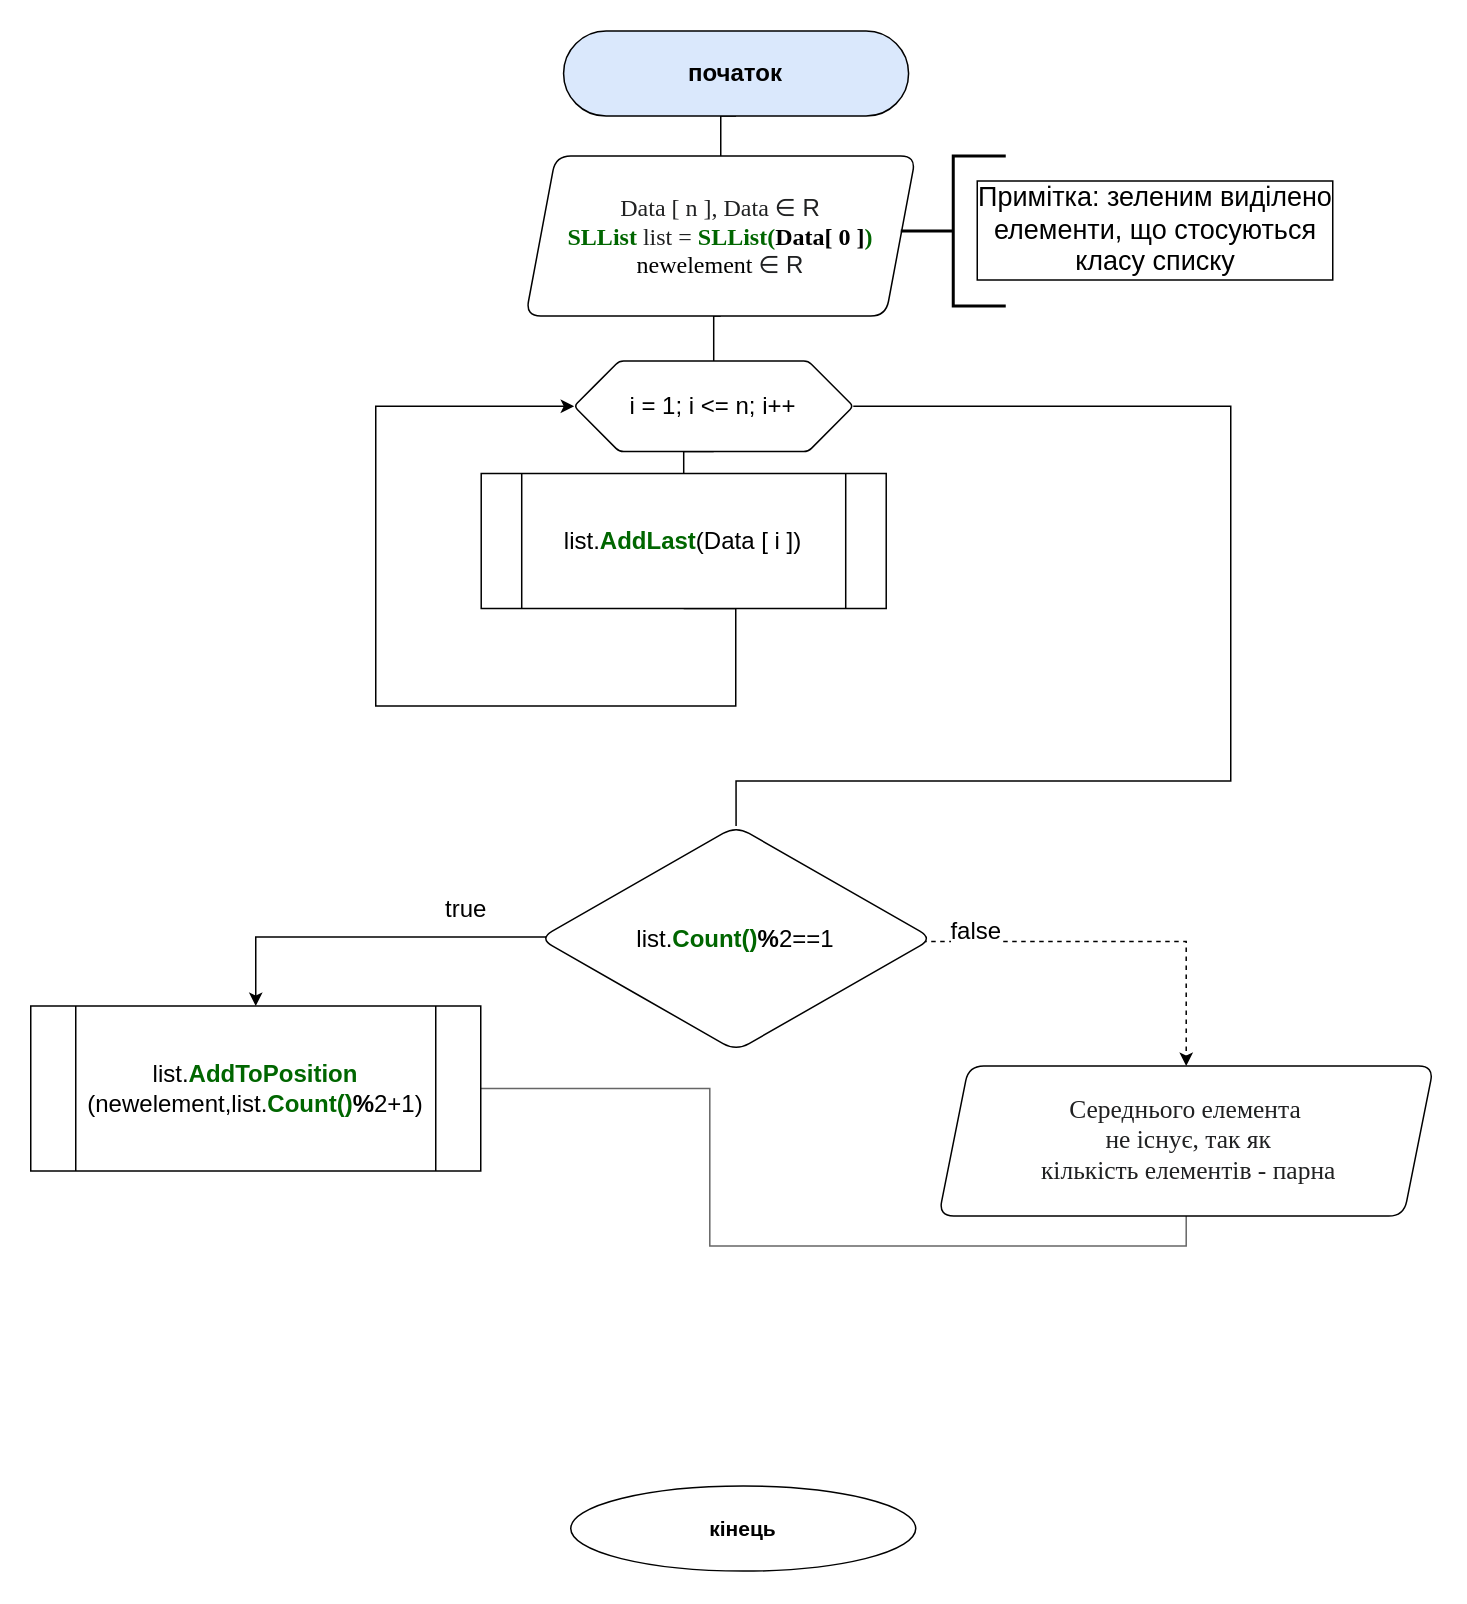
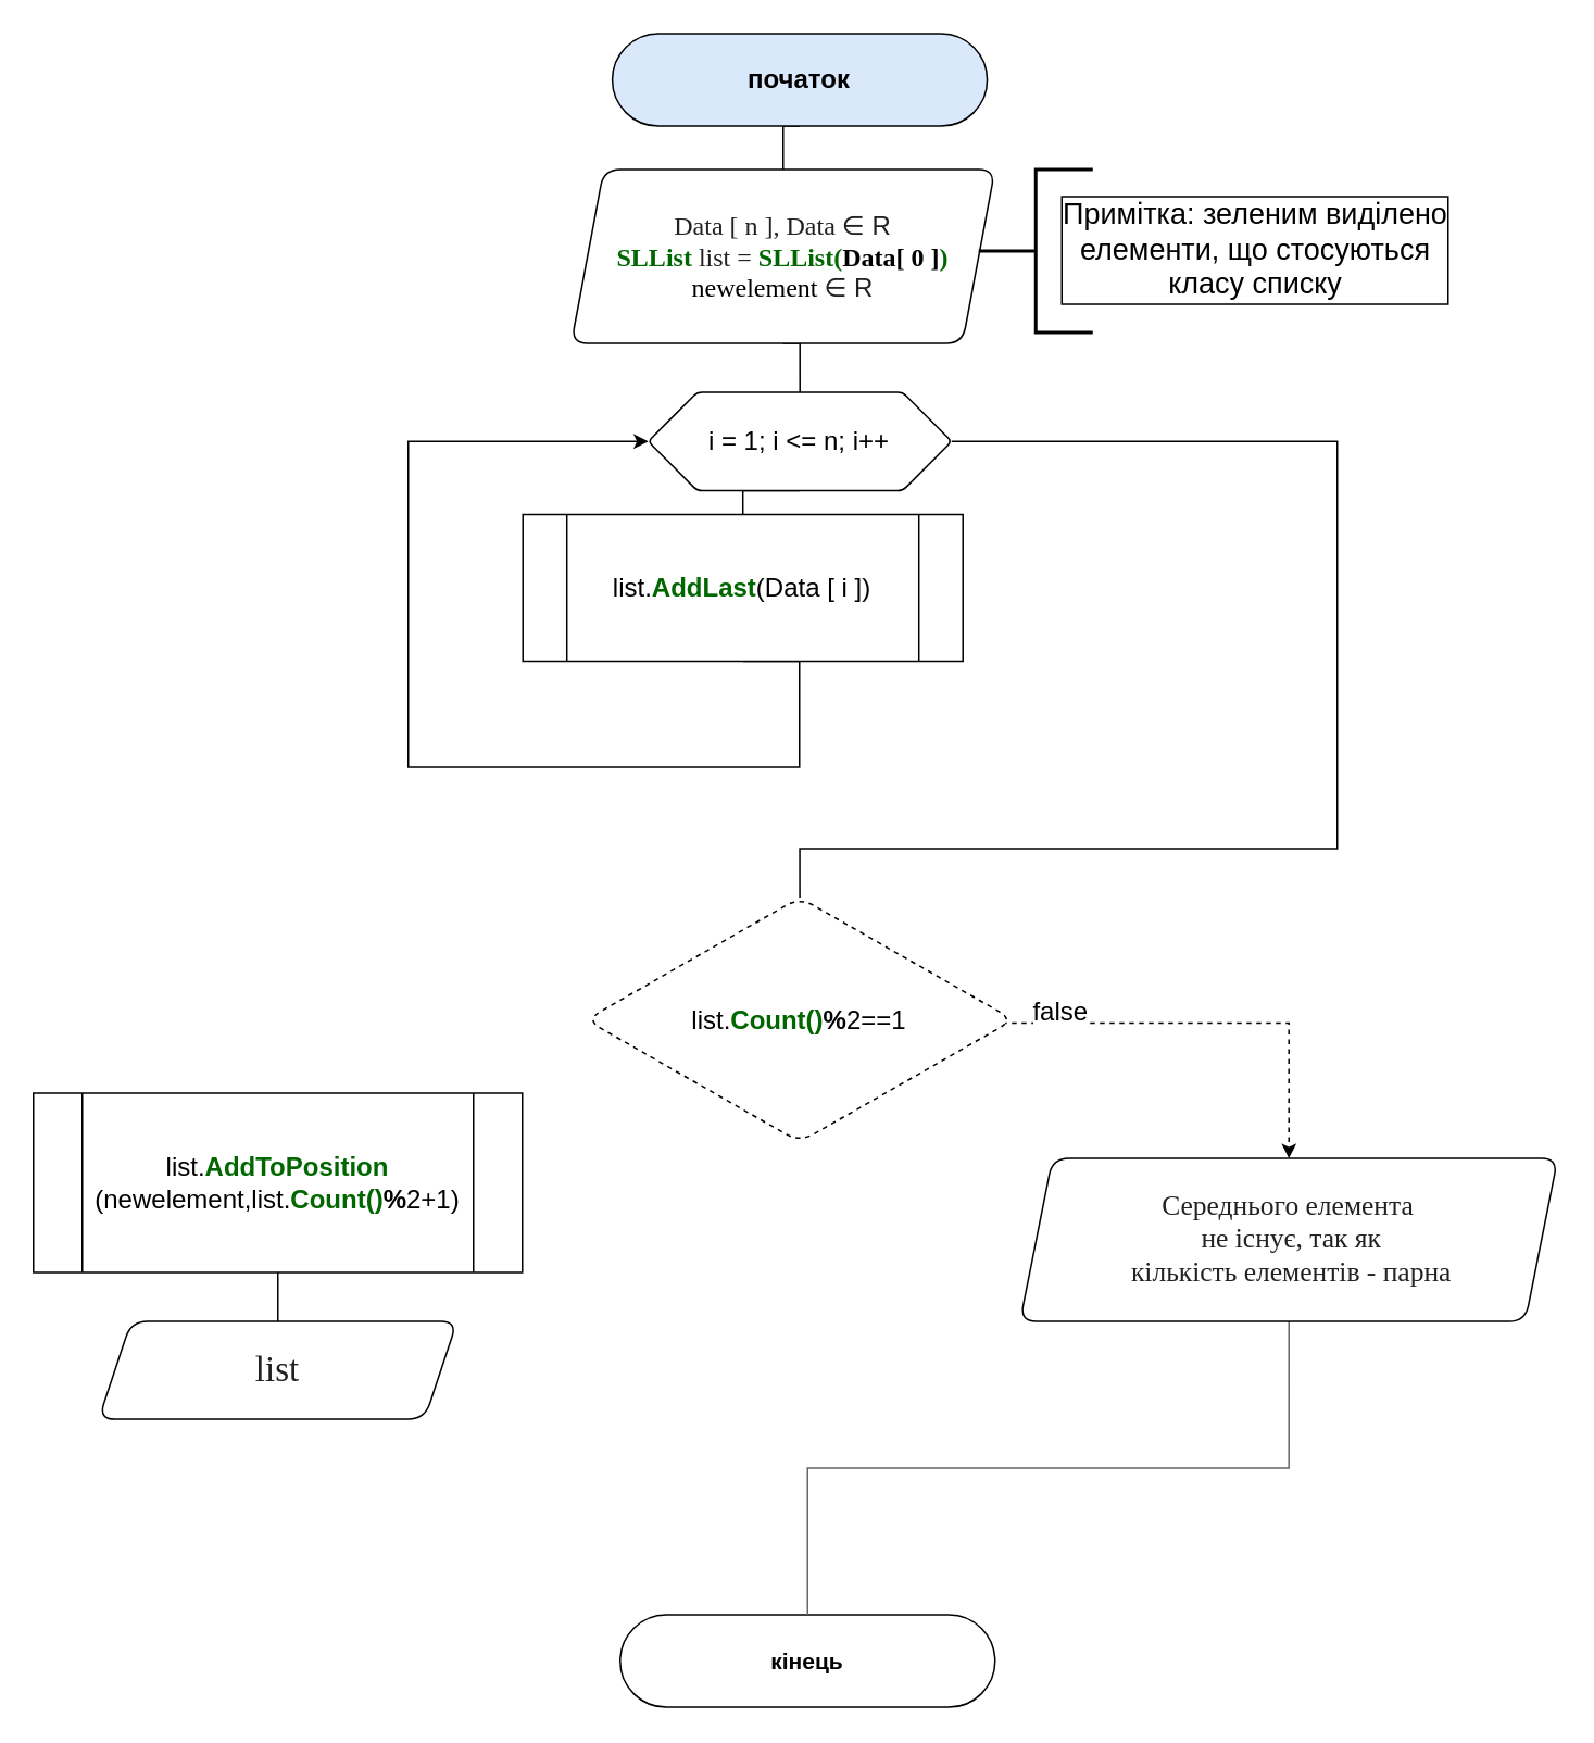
- <mxCell id="11" value="i = 1; i &amp;lt;= n; i++" style="shape=hexagon;perimeter=hexagonPerimeter2;whiteSpace=wrap;html=1;fixedSize=1;size=30;fontSize=16;rounded=1;arcSize=6;" vertex="1" parent="1"><mxGeometry x="382.27" y="240" width="186.08" height="60.38" as="geometry" /></mxCell>
+ <mxCell id="11" value="i = 1; i &amp;lt;= n; i++" style="shape=hexagon;perimeter=hexagonPerimeter2;whiteSpace=wrap;html=1;fixedSize=1;size=30;fontSize=16;rounded=1;arcSize=6;" vertex="1" parent="1"><mxGeometry x="397.27" y="240" width="186.08" height="60.38" as="geometry" /></mxCell>
- <mxCell id="17" value="true" style="rounded=0;orthogonalLoop=1;jettySize=auto;html=1;exitX=0.031;exitY=0.507;exitDx=0;exitDy=0;startArrow=none;startFill=0;endArrow=classic;endFill=1;strokeColor=default;fontSize=16;edgeStyle=orthogonalEdgeStyle;exitPerimeter=0;entryX=0.5;entryY=0;entryDx=0;entryDy=0;" edge="1" parent="1" source="19" target="16"><mxGeometry as="geometry"><mxPoint x="41" y="-42" as="offset" /><mxPoint x="220" y="680" as="targetPoint" /><mxPoint x="411.61" y="670.19" as="sourcePoint" /><Array as="points"><mxPoint x="170" y="624" /></Array></mxGeometry></mxCell>
- <mxCell id="19" value="&lt;span style=&quot;font-size: 16px ; font-family: &amp;#34;helvetica&amp;#34;&quot;&gt;list.&lt;/span&gt;&lt;font style=&quot;font-size: 16px ; font-family: &amp;#34;helvetica&amp;#34;&quot;&gt;&lt;b&gt;&lt;font color=&quot;#006600&quot;&gt;Count()&lt;/font&gt;%&lt;/b&gt;2==1&lt;/font&gt;" style="rhombus;whiteSpace=wrap;html=1;verticalAlign=middle;flipV=1;rounded=1;fontSize=14;" vertex="1" parent="1"><mxGeometry x="359.04" y="550" width="262.35" height="150" as="geometry" /></mxCell>
+ <mxCell id="19" value="&lt;span style=&quot;font-size: 16px ; font-family: &amp;#34;helvetica&amp;#34;&quot;&gt;list.&lt;/span&gt;&lt;font style=&quot;font-size: 16px ; font-family: &amp;#34;helvetica&amp;#34;&quot;&gt;&lt;b&gt;&lt;font color=&quot;#006600&quot;&gt;Count()&lt;/font&gt;%&lt;/b&gt;2==1&lt;/font&gt;" style="rhombus;whiteSpace=wrap;html=1;verticalAlign=middle;flipV=1;rounded=1;fontSize=14;dashed=1;" vertex="1" parent="1"><mxGeometry x="359.04" y="550" width="262.35" height="150" as="geometry" /></mxCell>
+ <mxCell id="15" style="edgeStyle=orthogonalEdgeStyle;rounded=0;orthogonalLoop=1;jettySize=auto;html=1;exitX=0.5;exitY=1;exitDx=0;exitDy=0;entryX=0.5;entryY=0;entryDx=0;entryDy=0;fontSize=22;fontColor=#000000;endArrow=none;endFill=0;" edge="1" parent="1" source="16" target="20"><mxGeometry relative="1" as="geometry" /></mxCell>
- <mxCell id="7" style="edgeStyle=orthogonalEdgeStyle;rounded=0;orthogonalLoop=1;jettySize=auto;html=1;exitX=0.5;exitY=1;exitDx=0;exitDy=0;fontSize=14;endArrow=none;endFill=0;fillColor=#f5f5f5;strokeColor=#666666;" edge="1" parent="1" source="21" target="16"><mxGeometry relative="1" as="geometry"><mxPoint x="180.43" y="1380" as="targetPoint" /><mxPoint x="779.465" y="891.06" as="sourcePoint" /></mxGeometry></mxCell>
+ <mxCell id="7" style="edgeStyle=orthogonalEdgeStyle;rounded=0;orthogonalLoop=1;jettySize=auto;html=1;exitX=0.5;exitY=1;exitDx=0;exitDy=0;fontSize=14;endArrow=none;endFill=0;entryX=0.5;entryY=0;entryDx=0;entryDy=0;fillColor=#f5f5f5;strokeColor=#666666;" edge="1" parent="1" source="21" target="6"><mxGeometry relative="1" as="geometry"><mxPoint x="180.43" y="1380" as="targetPoint" /><mxPoint x="779.465" y="891.06" as="sourcePoint" /></mxGeometry></mxCell>
+ <mxCell id="20" value="&lt;span style=&quot;font-family: &amp;quot;nimbus roman no9 l&amp;quot;, &amp;quot;times new roman&amp;quot;, times, serif; font-size: 22px; background-color: rgb(255, 255, 255);&quot;&gt;&lt;font color=&quot;#202122&quot; style=&quot;font-size: 22px;&quot;&gt;list&lt;/font&gt;&lt;br style=&quot;font-size: 22px;&quot;&gt;&lt;/span&gt;" style="shape=parallelogram;perimeter=parallelogramPerimeter;whiteSpace=wrap;html=1;fixedSize=1;fontSize=22;rounded=1;" vertex="1" parent="1"><mxGeometry x="60" y="810" width="220" height="60" as="geometry" /></mxCell>
- <mxCell id="6" value="&lt;span style=&quot;font-size: 14px;&quot;&gt;&lt;font style=&quot;font-size: 14px;&quot;&gt;кінець&lt;/font&gt;&lt;/span&gt;" style="ellipse;whiteSpace=wrap;html=1;arcSize=50;fontSize=16;fontStyle=1;" vertex="1" parent="1"><mxGeometry x="380" y="990" width="230" height="56.73" as="geometry" /></mxCell>
+ <mxCell id="6" value="&lt;span style=&quot;font-size: 14px;&quot;&gt;&lt;font style=&quot;font-size: 14px;&quot;&gt;кінець&lt;/font&gt;&lt;/span&gt;" style="rounded=1;whiteSpace=wrap;html=1;arcSize=50;fontSize=16;fontStyle=1;" vertex="1" parent="1"><mxGeometry x="380" y="990" width="230" height="56.73" as="geometry" /></mxCell>
